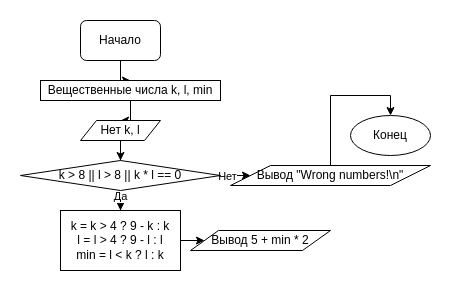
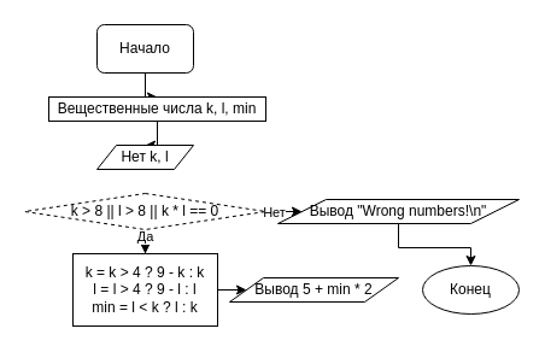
- <mxCell id="8" value="Конец" style="ellipse;whiteSpace=wrap;html=1;" vertex="1" parent="1"><mxGeometry x="350" y="115" width="80" height="40" as="geometry" /></mxCell>
+ <mxCell id="8" value="Конец" style="ellipse;whiteSpace=wrap;html=1;" vertex="1" parent="1"><mxGeometry x="350" y="220" width="80" height="40" as="geometry" /></mxCell>
- <mxCell id="6" style="edgeStyle=orthogonalEdgeStyle;rounded=0;orthogonalLoop=1;jettySize=auto;html=1;" edge="1" parent="1" source="7" target="13"><mxGeometry relative="1" as="geometry" /></mxCell>
- <mxCell id="13" value="k &amp;gt; 8 || l &amp;gt; 8 || k * l == 0" style="rhombus;whiteSpace=wrap;html=1;" vertex="1" parent="1"><mxGeometry x="20" y="160" width="200" height="30" as="geometry" /></mxCell>
+ <mxCell id="13" value="k &amp;gt; 8 || l &amp;gt; 8 || k * l == 0" style="rhombus;whiteSpace=wrap;html=1;dashed=1;" vertex="1" parent="1"><mxGeometry x="20" y="160" width="200" height="30" as="geometry" /></mxCell>
